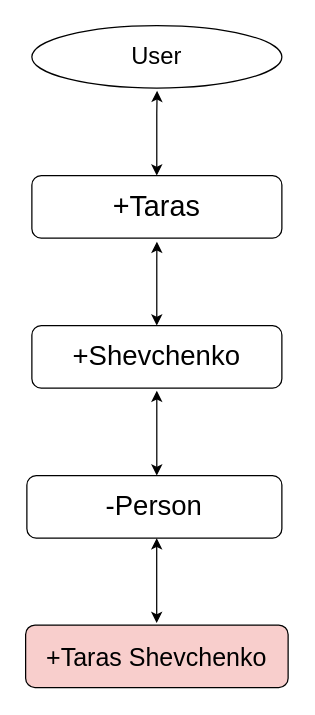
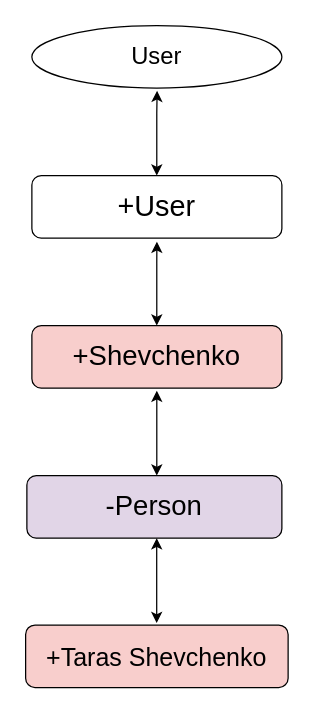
- <mxCell id="3" value="&lt;font style=&quot;font-size: 23px;&quot;&gt;+Taras&lt;/font&gt;" style="rounded=1;whiteSpace=wrap;html=1;" parent="1" vertex="1"><mxGeometry x="25" y="140" width="200" height="50" as="geometry" /></mxCell>
+ <mxCell id="3" value="&lt;font style=&quot;font-size: 23px;&quot;&gt;+User&lt;/font&gt;" style="rounded=1;whiteSpace=wrap;html=1;" parent="1" vertex="1"><mxGeometry x="25" y="140" width="200" height="50" as="geometry" /></mxCell>
- <mxCell id="4" value="&lt;font style=&quot;font-size: 22px;&quot;&gt;+Shevchenko&lt;/font&gt;" style="rounded=1;whiteSpace=wrap;html=1;" parent="1" vertex="1"><mxGeometry x="25" y="260" width="200" height="50" as="geometry" /></mxCell>
+ <mxCell id="4" value="&lt;font style=&quot;font-size: 22px;&quot;&gt;+Shevchenko&lt;/font&gt;" style="rounded=1;whiteSpace=wrap;html=1;fillColor=#f8cecc;" parent="1" vertex="1"><mxGeometry x="25" y="260" width="200" height="50" as="geometry" /></mxCell>
- <mxCell id="5" value="&lt;font style=&quot;font-size: 22px;&quot;&gt;-Person&lt;/font&gt;" style="rounded=1;whiteSpace=wrap;html=1;" parent="1" vertex="1"><mxGeometry x="21" y="380" width="204" height="50" as="geometry" /></mxCell>
+ <mxCell id="5" value="&lt;font style=&quot;font-size: 22px;&quot;&gt;-Person&lt;/font&gt;" style="rounded=1;whiteSpace=wrap;html=1;fillColor=#e1d5e7;" parent="1" vertex="1"><mxGeometry x="21" y="380" width="204" height="50" as="geometry" /></mxCell>
